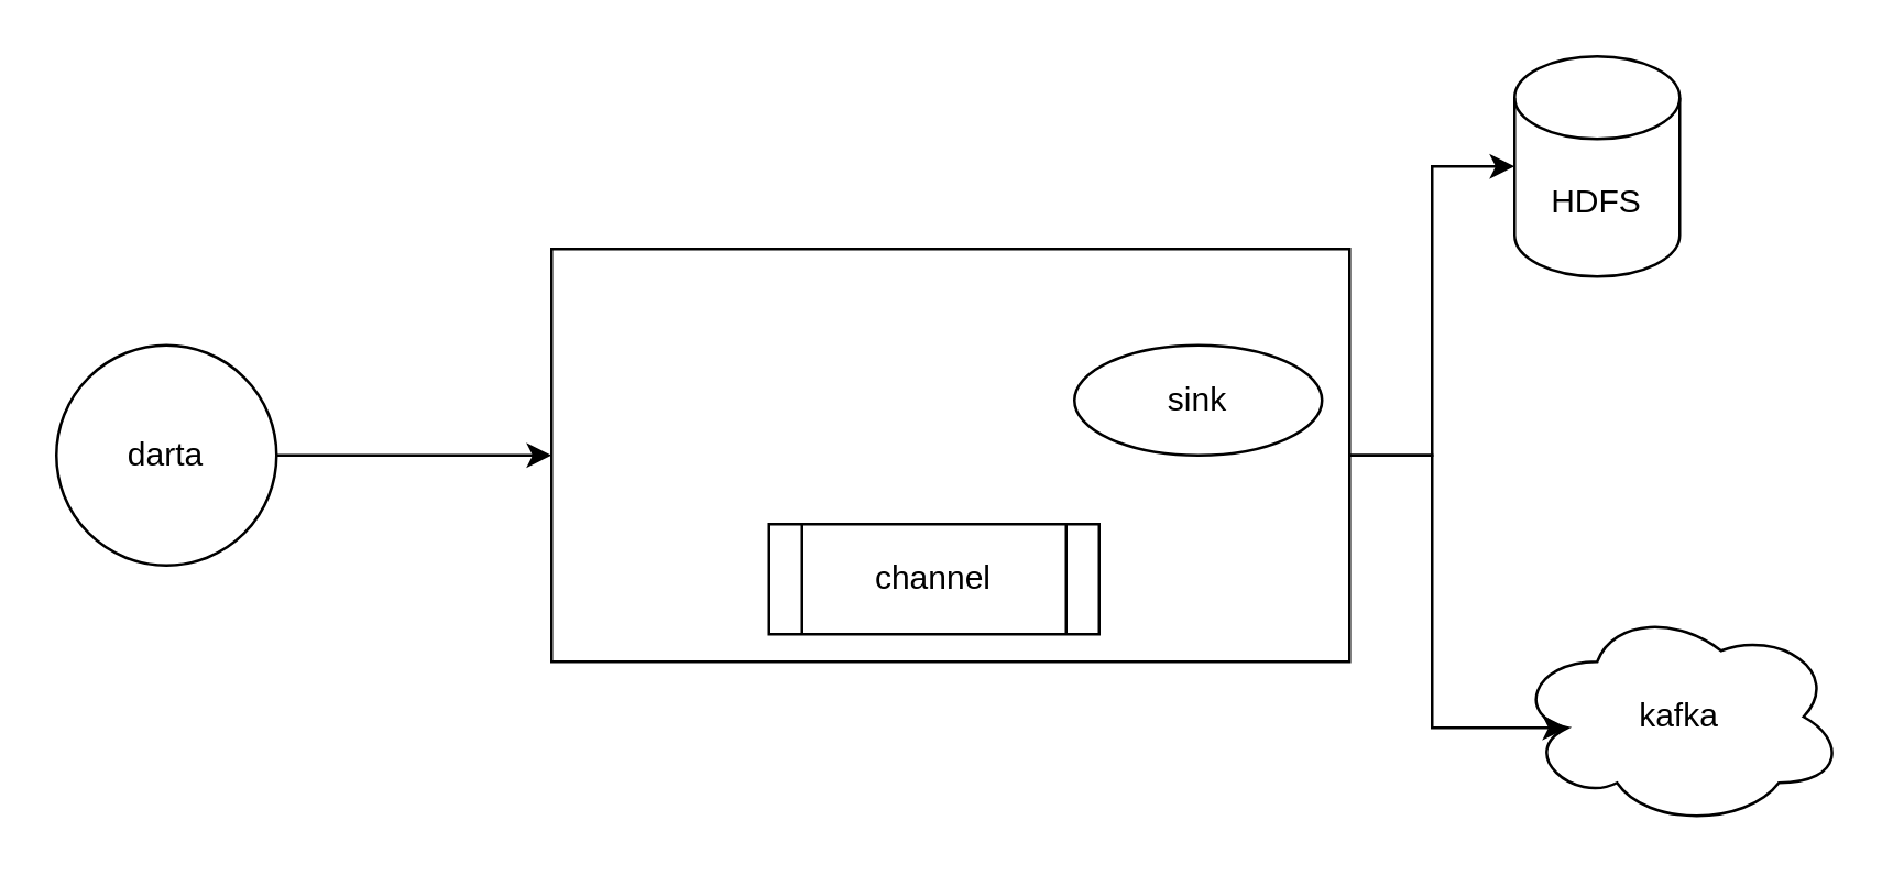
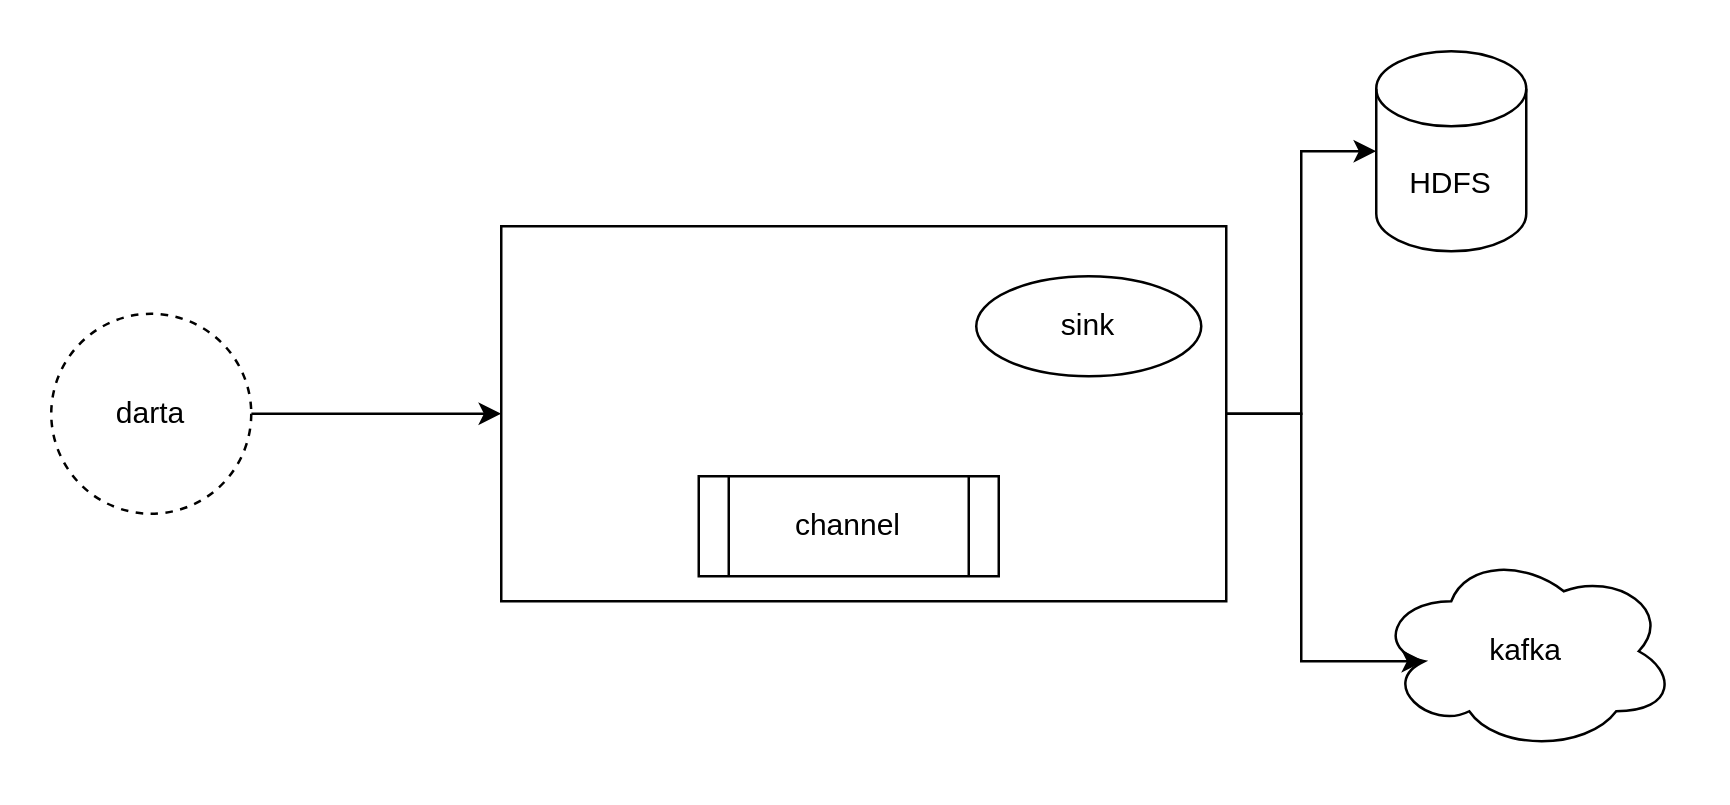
- <mxCell id="6" value="sink" style="ellipse;whiteSpace=wrap;html=1;" vertex="1" parent="1"><mxGeometry x="390" y="125" width="90" height="40" as="geometry" /></mxCell>
+ <mxCell id="6" value="sink" style="ellipse;whiteSpace=wrap;html=1;" vertex="1" parent="1"><mxGeometry x="390" y="110" width="90" height="40" as="geometry" /></mxCell>
- <mxCell id="8" value="darta" style="ellipse;whiteSpace=wrap;html=1;aspect=fixed;" vertex="1" parent="1"><mxGeometry x="20" y="125" width="80" height="80" as="geometry" /></mxCell>
+ <mxCell id="8" value="darta" style="ellipse;whiteSpace=wrap;html=1;aspect=fixed;dashed=1;" vertex="1" parent="1"><mxGeometry x="20" y="125" width="80" height="80" as="geometry" /></mxCell>
